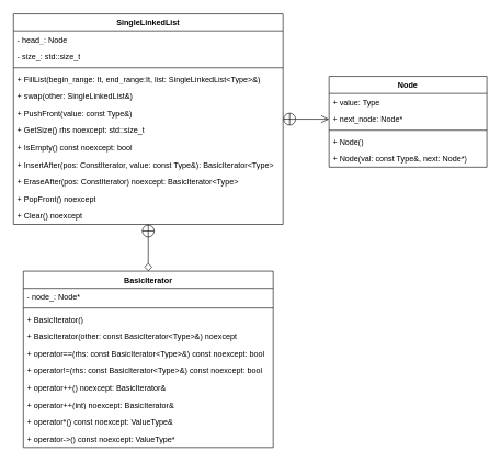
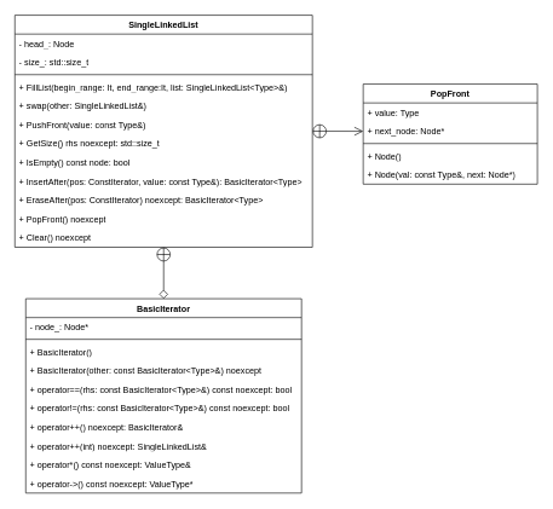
- <mxCell id="16" value="Node" style="swimlane;fontStyle=1;align=center;verticalAlign=top;childLayout=stackLayout;horizontal=1;startSize=26;horizontalStack=0;resizeParent=1;resizeParentMax=0;resizeLast=0;collapsible=1;marginBottom=0;whiteSpace=wrap;html=1;" parent="1" vertex="1"><mxGeometry x="500" y="115" width="240" height="138" as="geometry" /></mxCell>
+ <mxCell id="16" value="PopFront" style="swimlane;fontStyle=1;align=center;verticalAlign=top;childLayout=stackLayout;horizontal=1;startSize=26;horizontalStack=0;resizeParent=1;resizeParentMax=0;resizeLast=0;collapsible=1;marginBottom=0;whiteSpace=wrap;html=1;" parent="1" vertex="1"><mxGeometry x="500" y="115" width="240" height="138" as="geometry" /></mxCell>
- <mxCell id="10" value="+ IsEmpty() const&amp;nbsp;noexcept: bool" style="text;strokeColor=none;fillColor=none;align=left;verticalAlign=top;spacingLeft=4;spacingRight=4;overflow=hidden;rotatable=0;points=[[0,0.5],[1,0.5]];portConstraint=eastwest;whiteSpace=wrap;html=1;" parent="2" vertex="1"><mxGeometry y="190" width="410" height="26" as="geometry" /></mxCell>
+ <mxCell id="10" value="+ IsEmpty() const&amp;nbsp;node: bool" style="text;strokeColor=none;fillColor=none;align=left;verticalAlign=top;spacingLeft=4;spacingRight=4;overflow=hidden;rotatable=0;points=[[0,0.5],[1,0.5]];portConstraint=eastwest;whiteSpace=wrap;html=1;" parent="2" vertex="1"><mxGeometry y="190" width="410" height="26" as="geometry" /></mxCell>
- <mxCell id="31" value="+ operator++(int) noexcept: BasicIterator&amp;amp;" style="text;strokeColor=none;fillColor=none;align=left;verticalAlign=top;spacingLeft=4;spacingRight=4;overflow=hidden;rotatable=0;points=[[0,0.5],[1,0.5]];portConstraint=eastwest;whiteSpace=wrap;html=1;" parent="23" vertex="1"><mxGeometry y="190" width="380" height="26" as="geometry" /></mxCell>
+ <mxCell id="31" value="+ operator++(int) noexcept: SingleLinkedList&amp;amp;" style="text;strokeColor=none;fillColor=none;align=left;verticalAlign=top;spacingLeft=4;spacingRight=4;overflow=hidden;rotatable=0;points=[[0,0.5],[1,0.5]];portConstraint=eastwest;whiteSpace=wrap;html=1;" parent="23" vertex="1"><mxGeometry y="190" width="380" height="26" as="geometry" /></mxCell>
